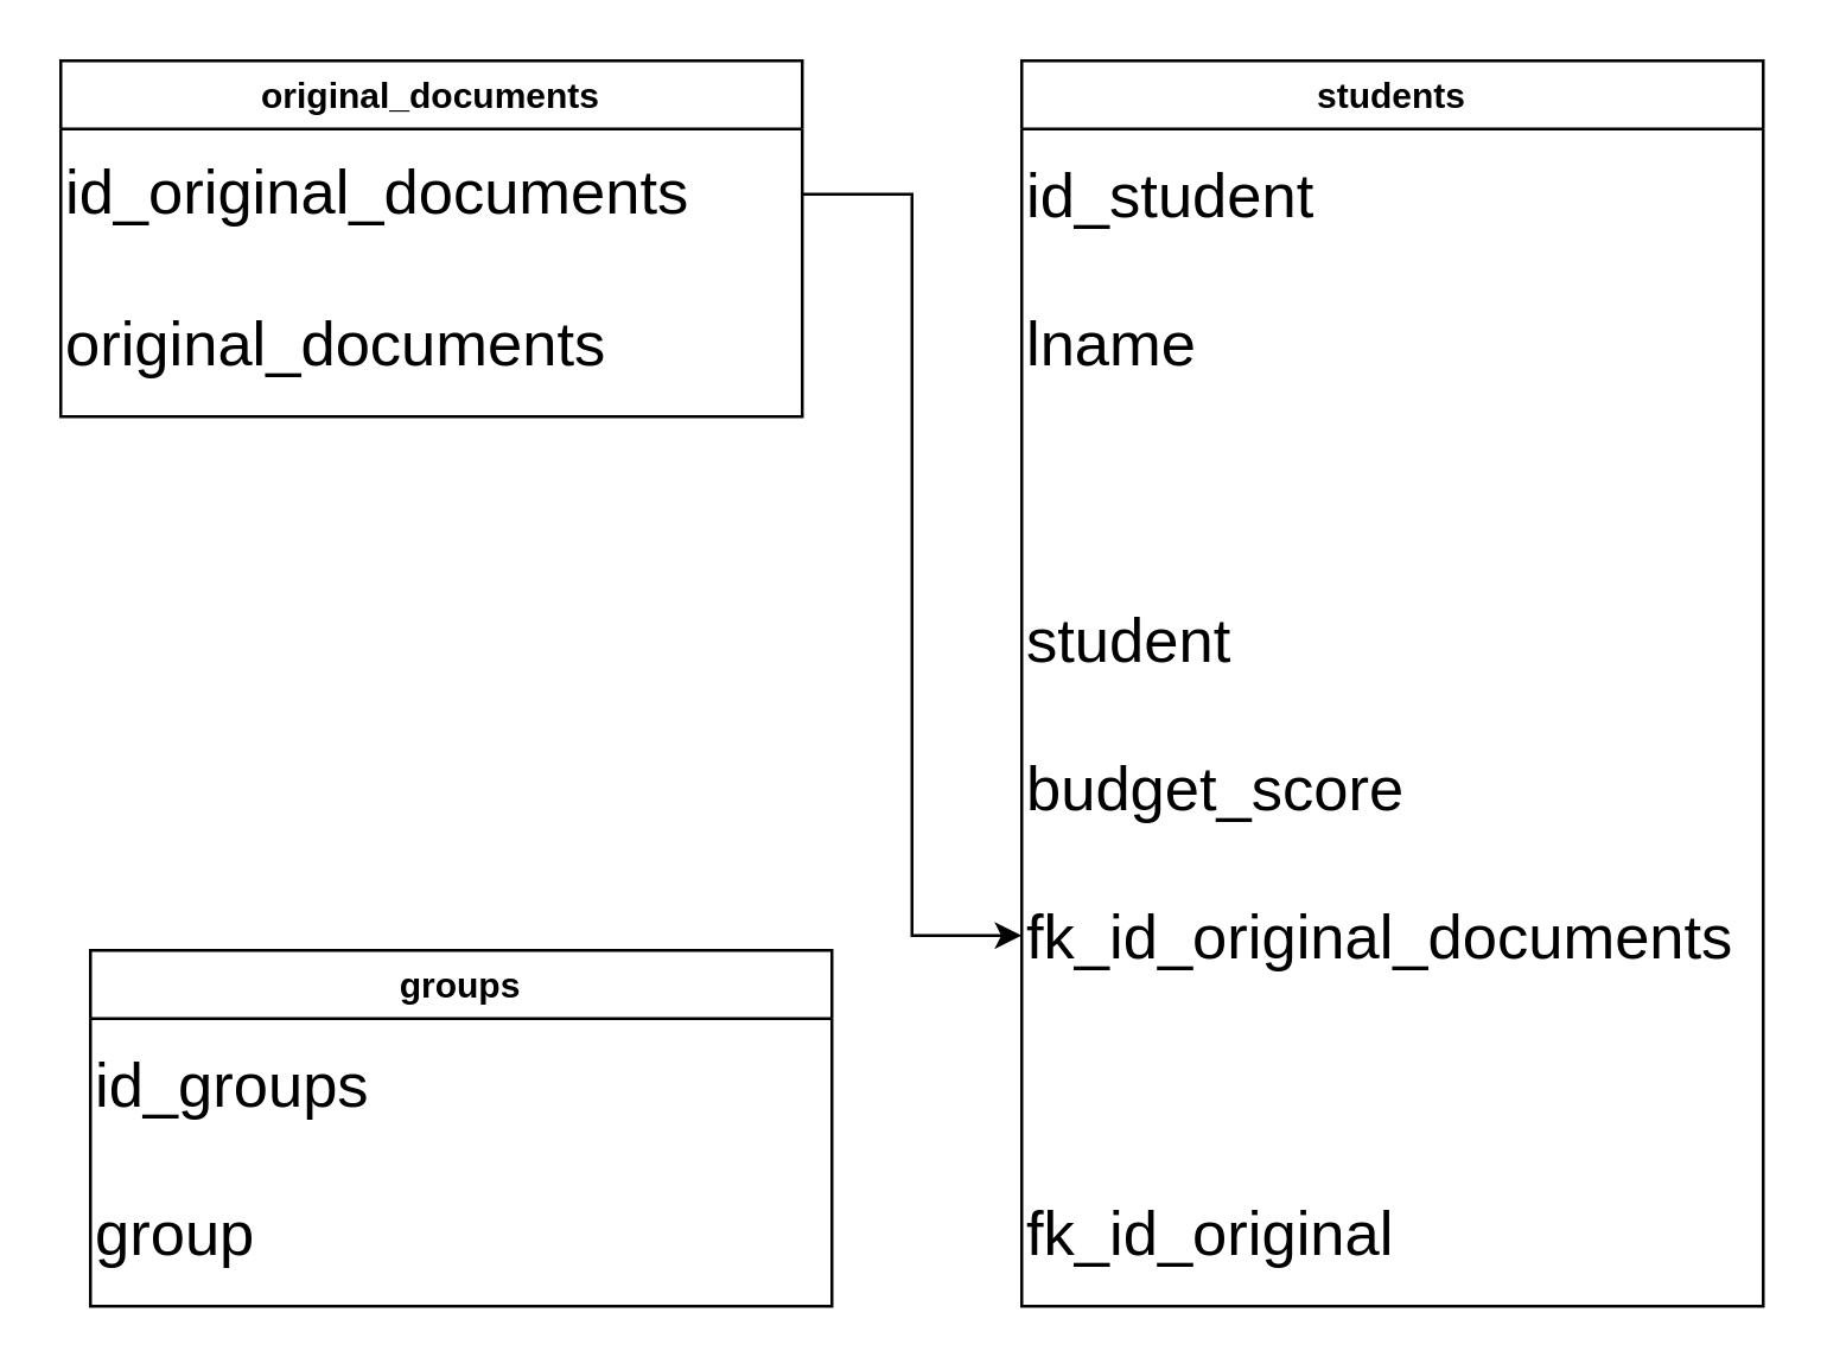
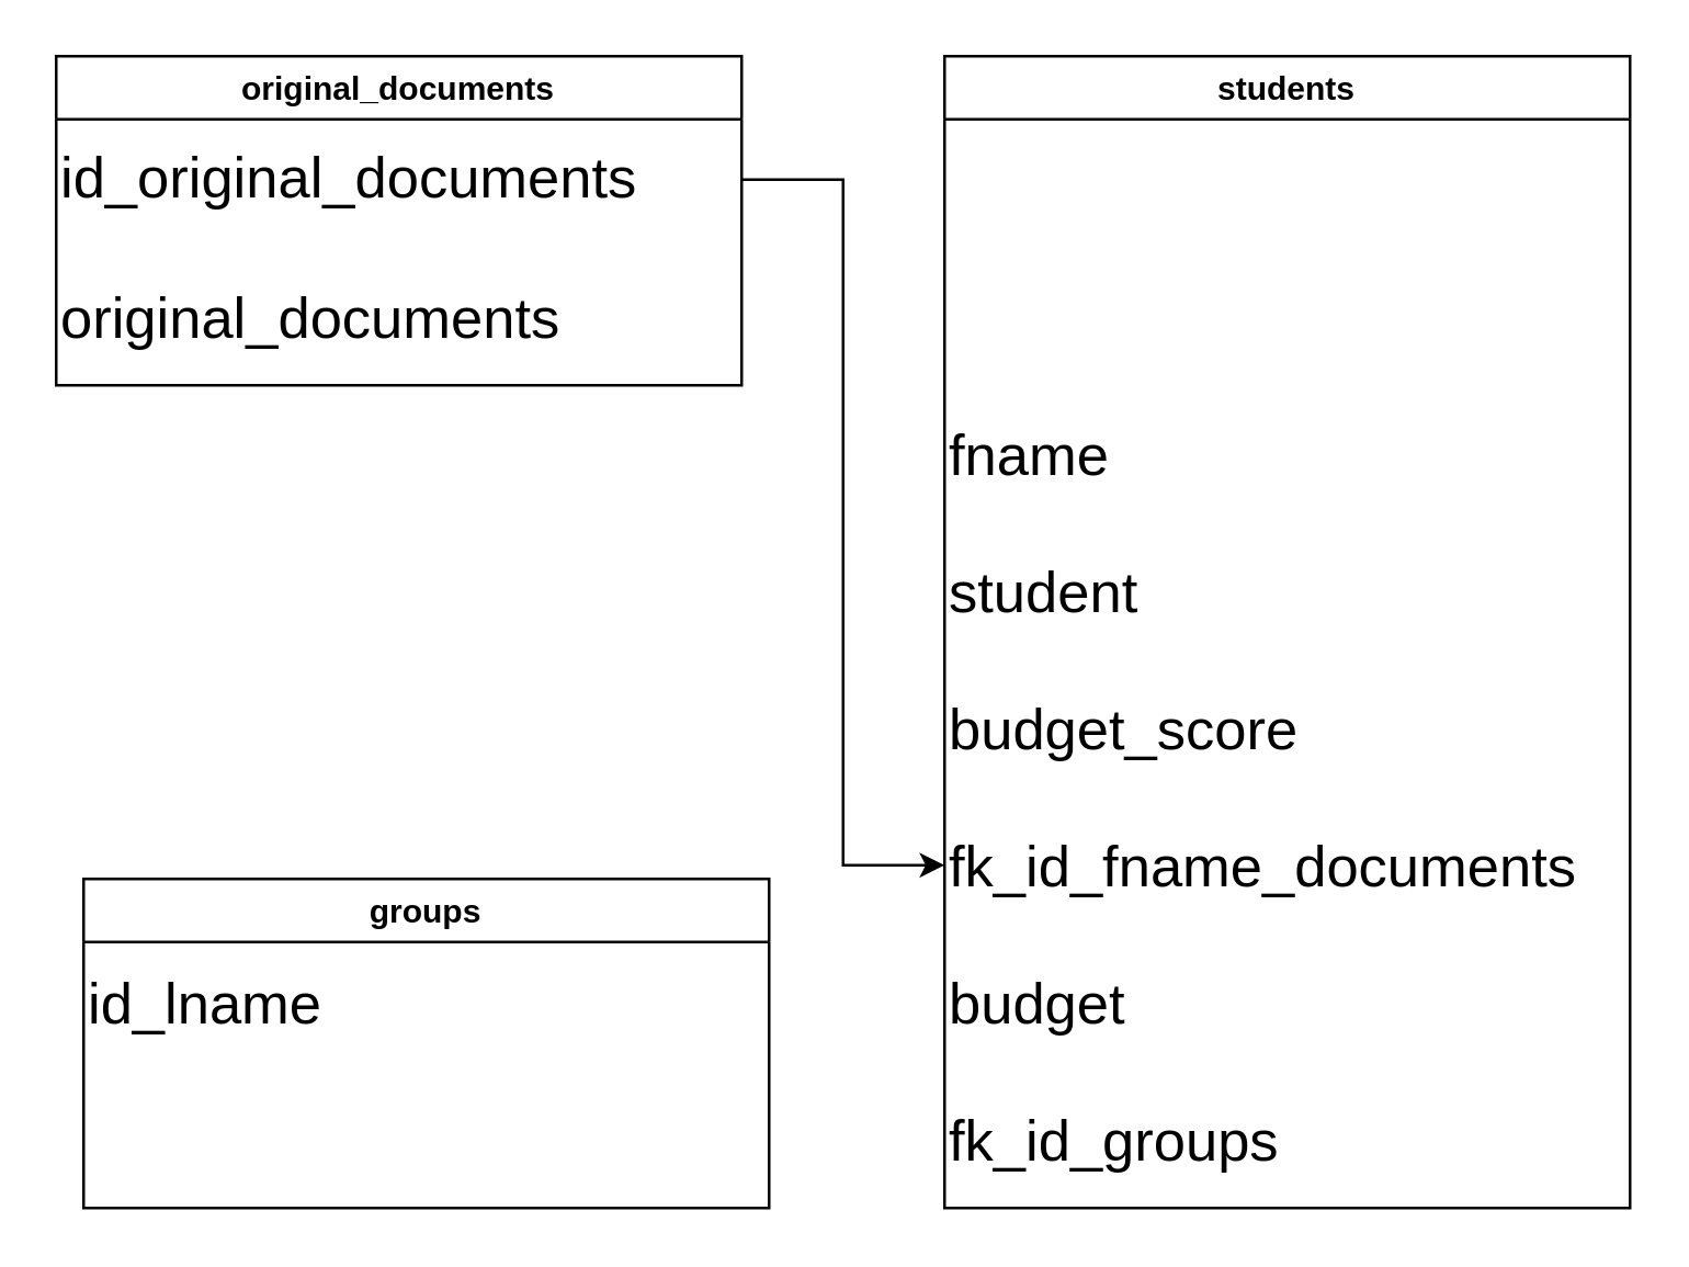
- <mxCell id="3" value="id_student" style="text;html=1;strokeColor=none;fillColor=none;align=left;verticalAlign=middle;whiteSpace=wrap;rounded=0;fontSize=21;" parent="2" vertex="1"><mxGeometry y="20" width="250" height="50" as="geometry" /></mxCell>
- <mxCell id="4" value="lname" style="text;html=1;strokeColor=none;fillColor=none;align=left;verticalAlign=middle;whiteSpace=wrap;rounded=0;fontSize=21;" parent="2" vertex="1"><mxGeometry y="70" width="250" height="50" as="geometry" /></mxCell>
+ <mxCell id="5" value="fname" style="text;html=1;strokeColor=none;fillColor=none;align=left;verticalAlign=middle;whiteSpace=wrap;rounded=0;fontSize=21;" parent="2" vertex="1"><mxGeometry y="120" width="250" height="50" as="geometry" /></mxCell>
- <mxCell id="8" value="fk_id_original_documents" style="text;html=1;strokeColor=none;fillColor=none;align=left;verticalAlign=middle;whiteSpace=wrap;rounded=0;fontSize=21;" parent="2" vertex="1"><mxGeometry y="270" width="250" height="50" as="geometry" /></mxCell>
+ <mxCell id="8" value="fk_id_fname_documents" style="text;html=1;strokeColor=none;fillColor=none;align=left;verticalAlign=middle;whiteSpace=wrap;rounded=0;fontSize=21;" parent="2" vertex="1"><mxGeometry y="270" width="250" height="50" as="geometry" /></mxCell>
- <mxCell id="15" value="id_groups" style="text;html=1;strokeColor=none;fillColor=none;align=left;verticalAlign=middle;whiteSpace=wrap;rounded=0;fontSize=21;" vertex="1" parent="14"><mxGeometry y="20" width="250" height="50" as="geometry" /></mxCell>
+ <mxCell id="15" value="id_lname" style="text;html=1;strokeColor=none;fillColor=none;align=left;verticalAlign=middle;whiteSpace=wrap;rounded=0;fontSize=21;" vertex="1" parent="14"><mxGeometry y="20" width="250" height="50" as="geometry" /></mxCell>
+ <mxCell id="9" value="budget" style="text;html=1;strokeColor=none;fillColor=none;align=left;verticalAlign=middle;whiteSpace=wrap;rounded=0;fontSize=21;" parent="2" vertex="1"><mxGeometry y="320" width="250" height="50" as="geometry" /></mxCell>
- <mxCell id="16" value="group" style="text;html=1;strokeColor=none;fillColor=none;align=left;verticalAlign=middle;whiteSpace=wrap;rounded=0;fontSize=21;" vertex="1" parent="14"><mxGeometry y="70" width="250" height="50" as="geometry" /></mxCell>
- <mxCell id="10" value="fk_id_original" style="text;html=1;strokeColor=none;fillColor=none;align=left;verticalAlign=middle;whiteSpace=wrap;rounded=0;fontSize=21;" parent="2" vertex="1"><mxGeometry y="370" width="250" height="50" as="geometry" /></mxCell>
+ <mxCell id="10" value="fk_id_groups" style="text;html=1;strokeColor=none;fillColor=none;align=left;verticalAlign=middle;whiteSpace=wrap;rounded=0;fontSize=21;" parent="2" vertex="1"><mxGeometry y="370" width="250" height="50" as="geometry" /></mxCell>
